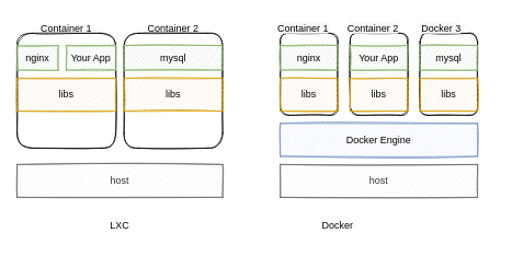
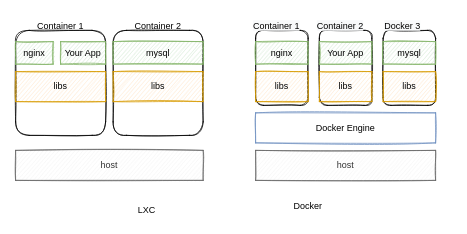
- <mxCell id="9" value="Docker Engine" style="rounded=0;whiteSpace=wrap;html=1;sketch=1;fillColor=#dae8fc;strokeColor=#6c8ebf;" vertex="1" parent="1"><mxGeometry x="340" y="150" width="240" height="40" as="geometry" /></mxCell>
+ <mxCell id="9" value="Docker Engine" style="rounded=0;whiteSpace=wrap;html=1;sketch=1;fillColor=#ffffff;strokeColor=#6c8ebf;" vertex="1" parent="1"><mxGeometry x="340" y="150" width="240" height="40" as="geometry" /></mxCell>
- <mxCell id="21" value="LXC" style="text;html=1;strokeColor=none;fillColor=none;align=center;verticalAlign=middle;whiteSpace=wrap;rounded=0;sketch=1;" vertex="1" parent="1"><mxGeometry x="115" y="260" width="60" height="30" as="geometry" /></mxCell>
+ <mxCell id="21" value="LXC" style="text;html=1;strokeColor=none;fillColor=none;align=center;verticalAlign=middle;whiteSpace=wrap;rounded=0;sketch=1;" vertex="1" parent="1"><mxGeometry x="165" y="265" width="60" height="30" as="geometry" /></mxCell>
